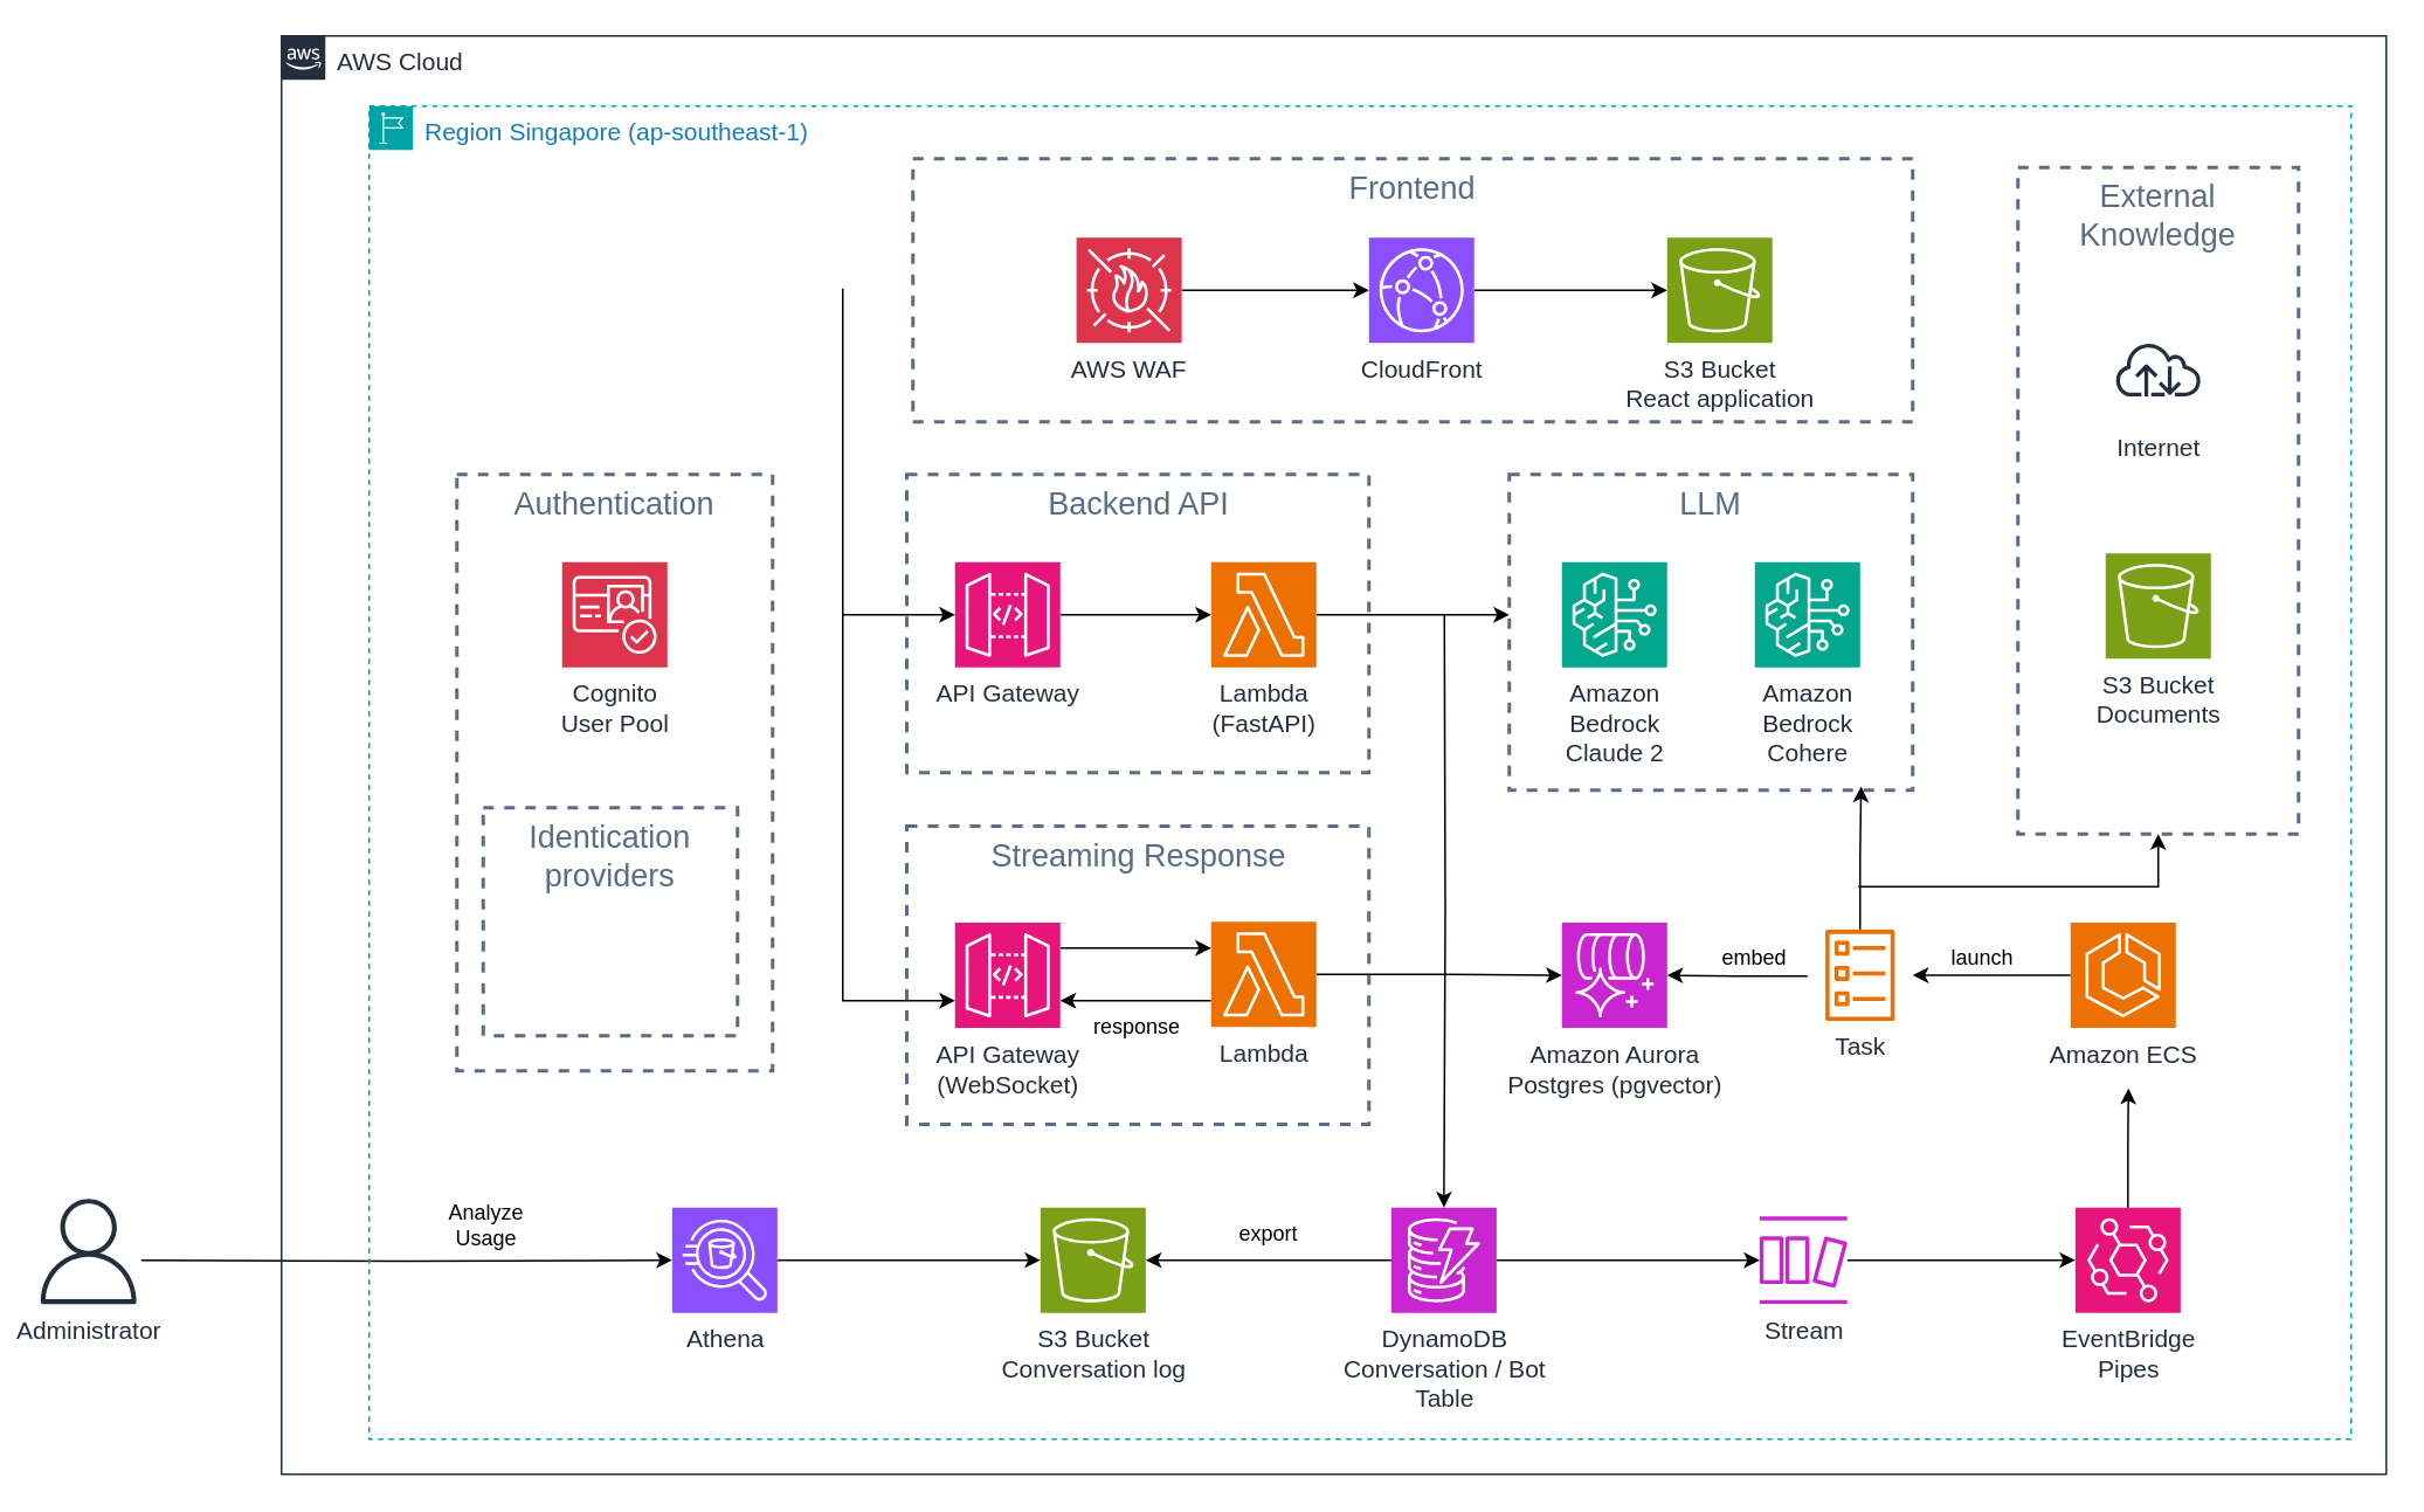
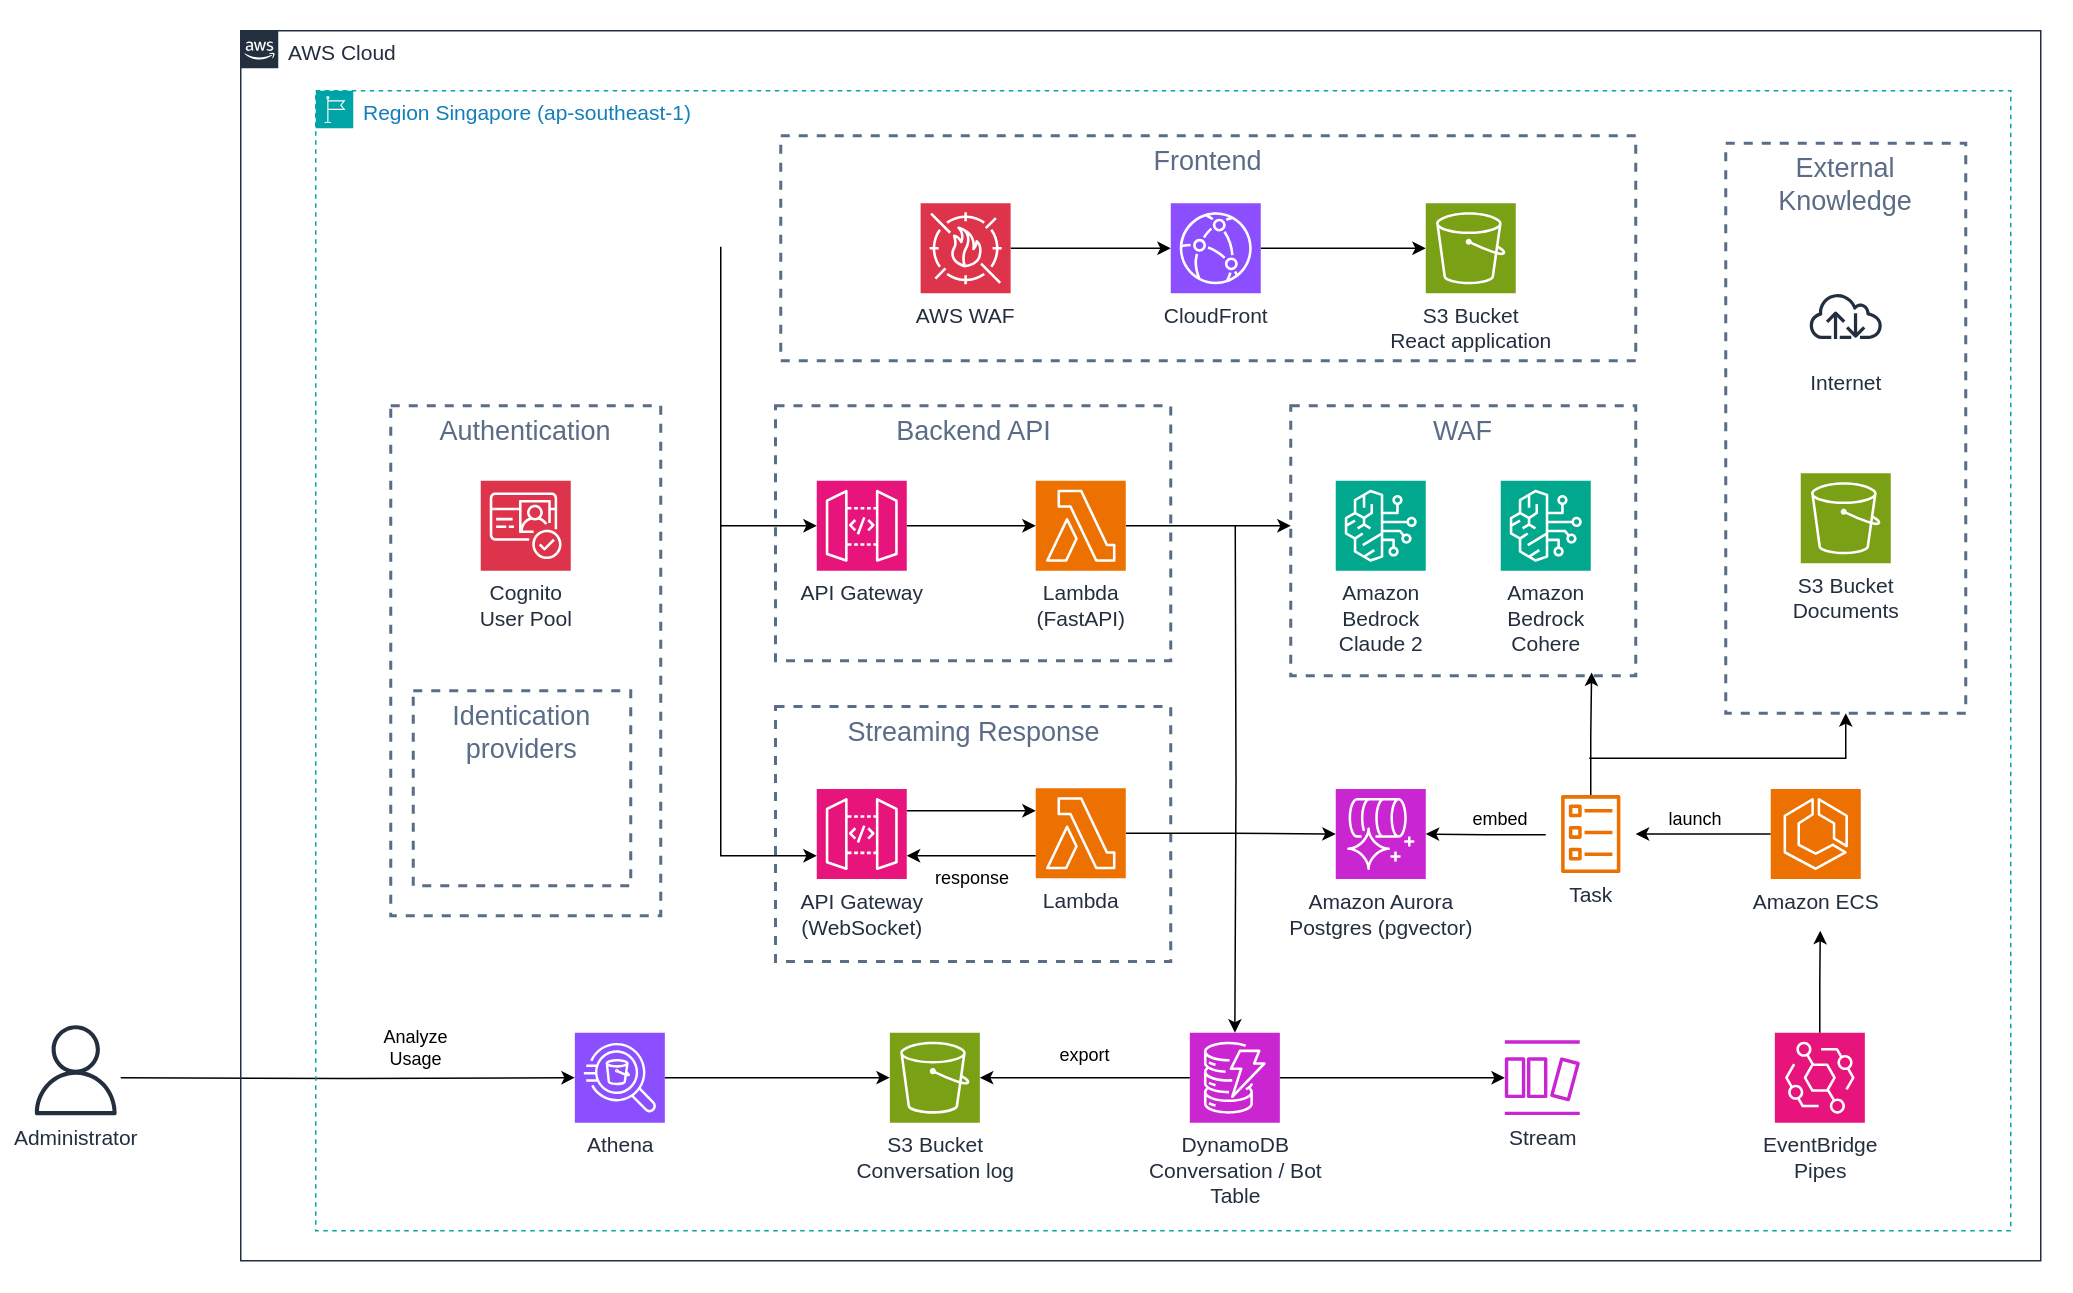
- <mxCell id="6" value="&lt;div style=&quot;font-size: 18px;&quot;&gt;LLM&lt;/div&gt;" style="fillColor=none;strokeColor=#5A6C86;dashed=1;verticalAlign=top;fontStyle=0;fontColor=#5A6C86;whiteSpace=wrap;html=1;strokeWidth=2;fontSize=16;" vertex="1" parent="1"><mxGeometry x="860" y="270" width="230" height="180" as="geometry" /></mxCell>
+ <mxCell id="6" value="&lt;div style=&quot;font-size: 18px;&quot;&gt;WAF&lt;/div&gt;" style="fillColor=none;strokeColor=#5A6C86;dashed=1;verticalAlign=top;fontStyle=0;fontColor=#5A6C86;whiteSpace=wrap;html=1;strokeWidth=2;fontSize=16;" vertex="1" parent="1"><mxGeometry x="860" y="270" width="230" height="180" as="geometry" /></mxCell>
- <mxCell id="46" style="edgeStyle=orthogonalEdgeStyle;rounded=0;orthogonalLoop=1;jettySize=auto;html=1;entryX=0;entryY=0.5;entryDx=0;entryDy=0;entryPerimeter=0;" edge="1" parent="1" source="40" target="41"><mxGeometry relative="1" as="geometry" /></mxCell>
